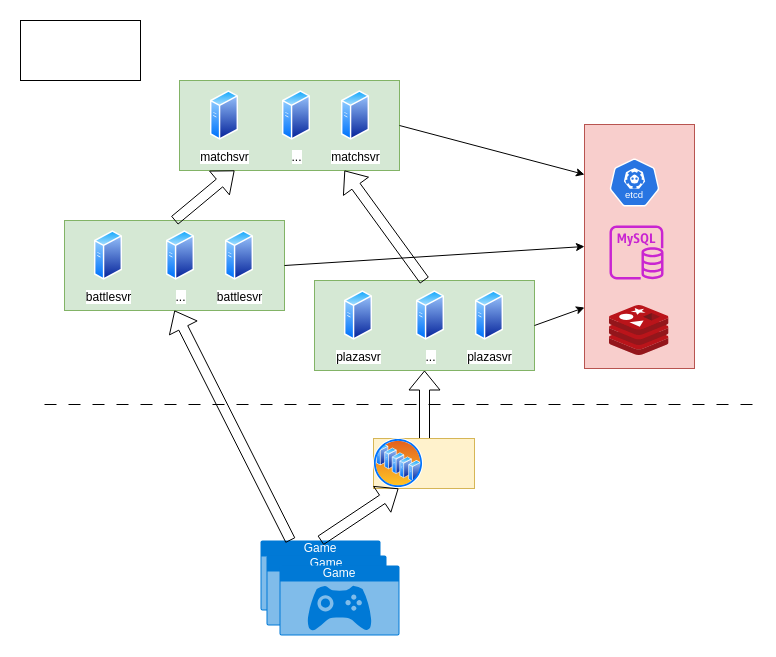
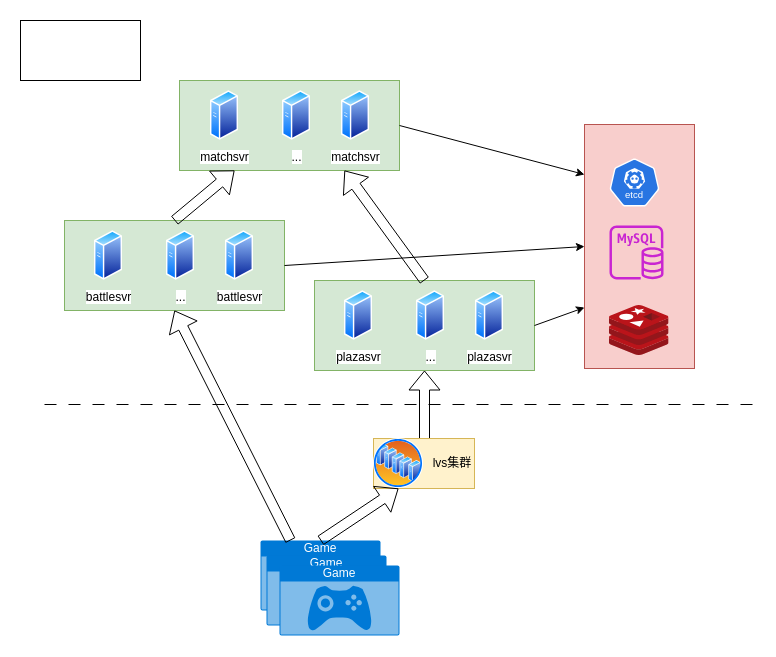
+ <mxCell id="19" value="lvs集群" style="text;strokeColor=none;align=center;fillColor=none;html=1;verticalAlign=middle;whiteSpace=wrap;rounded=0;" vertex="1" parent="17"><mxGeometry x="56" y="10" width="46" height="30" as="geometry" /></mxCell>
